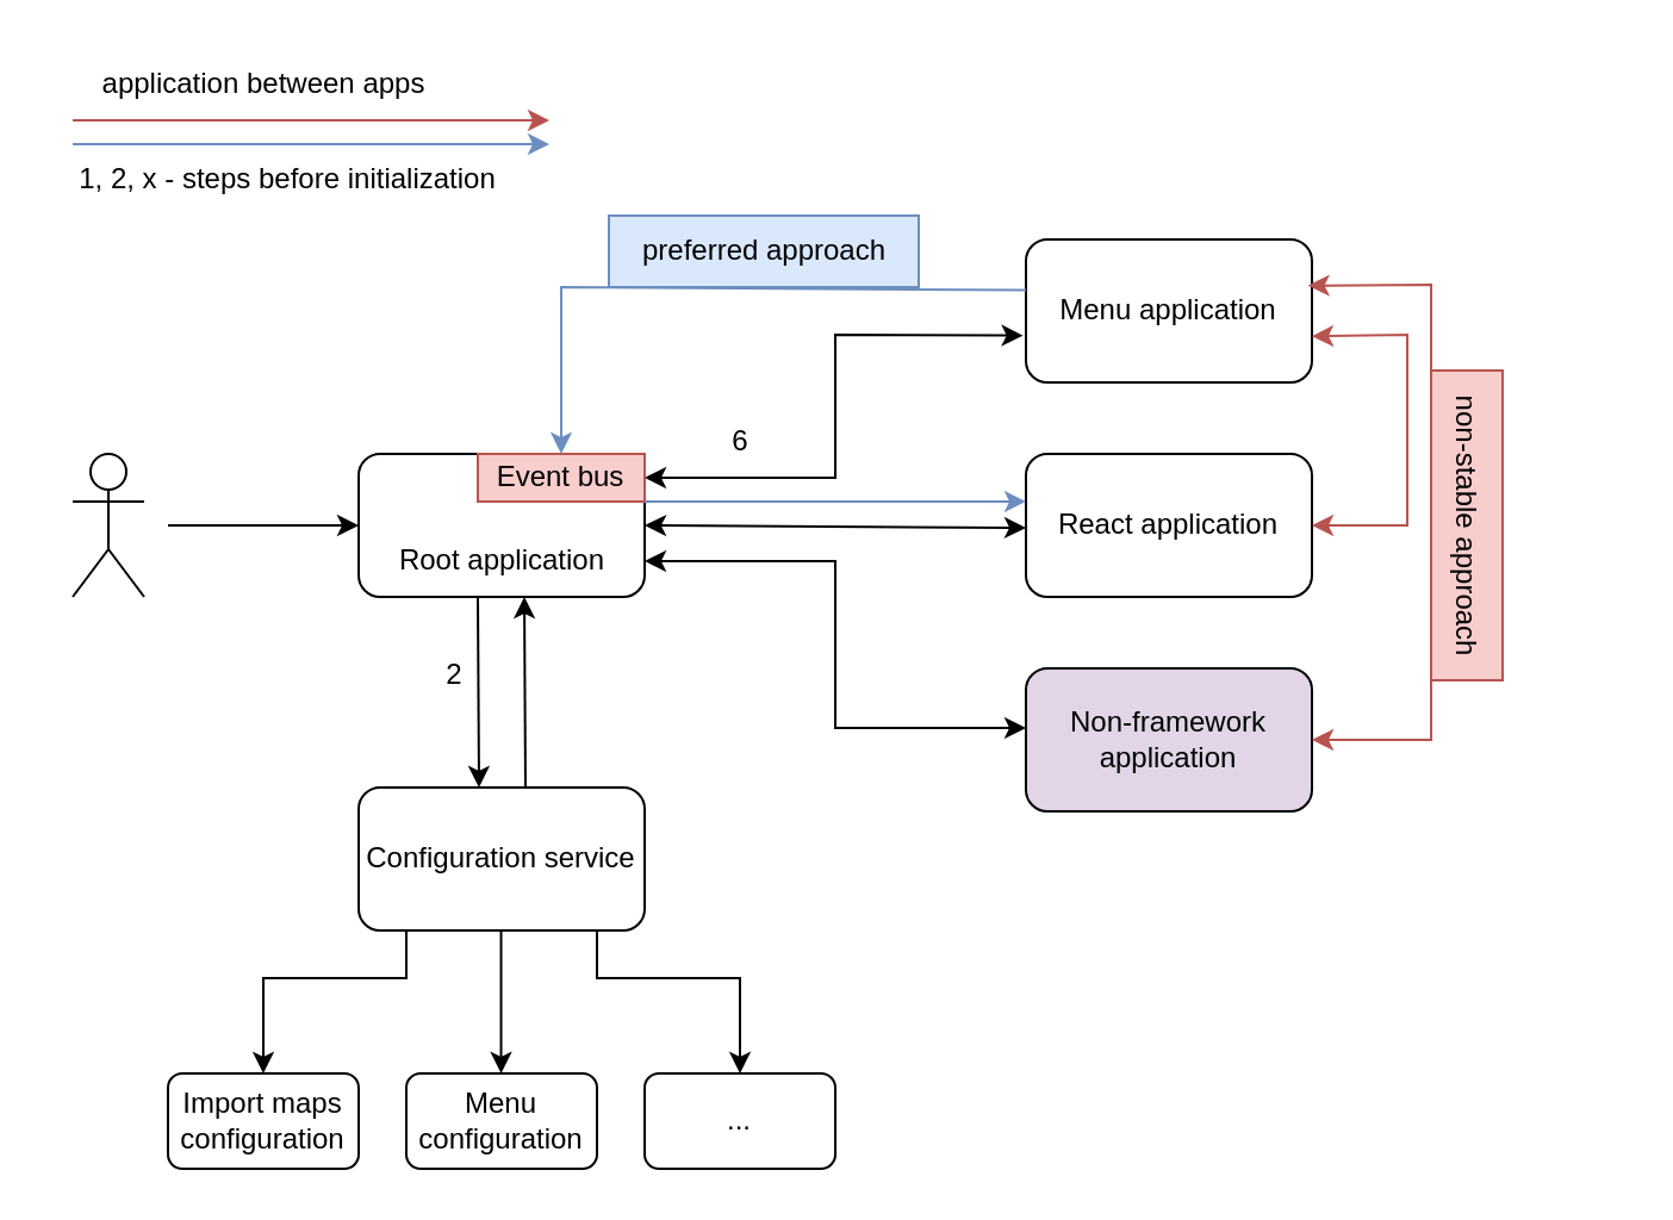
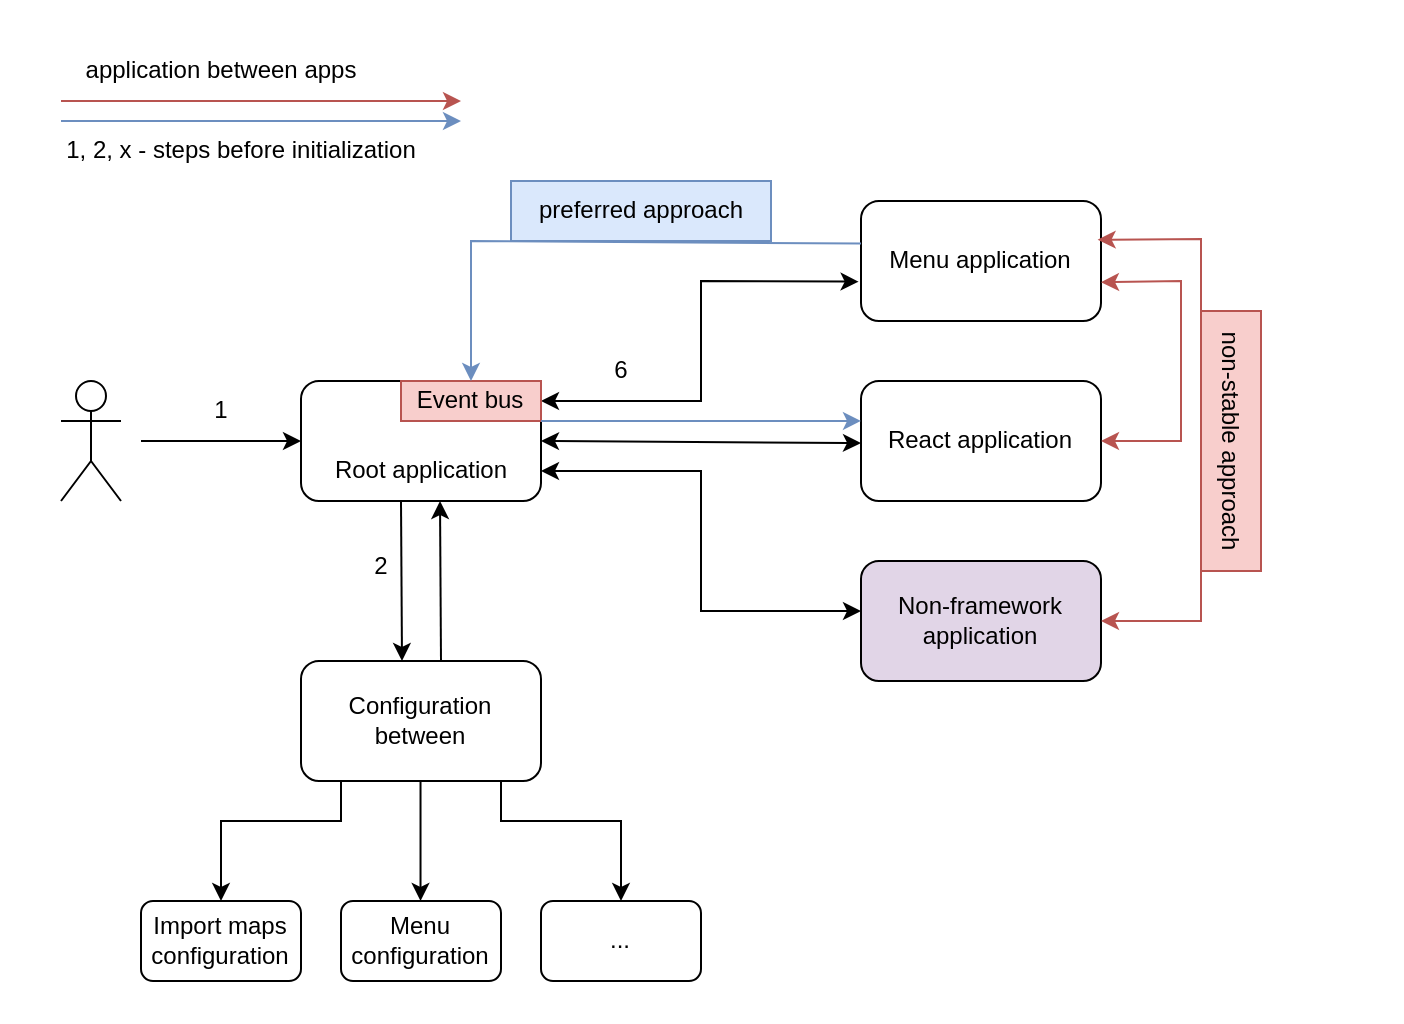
+ <mxCell id="8" value="1" style="text;html=1;align=center;verticalAlign=middle;resizable=0;points=[];autosize=1;strokeColor=none;fillColor=none;" parent="1" vertex="1"><mxGeometry x="95" y="190" width="30" height="30" as="geometry" /></mxCell>
- <mxCell id="6" value="Configuration service" style="rounded=1;whiteSpace=wrap;html=1;" parent="1" vertex="1"><mxGeometry x="150" y="330" width="120" height="60" as="geometry" /></mxCell>
+ <mxCell id="6" value="Configuration between" style="rounded=1;whiteSpace=wrap;html=1;" parent="1" vertex="1"><mxGeometry x="150" y="330" width="120" height="60" as="geometry" /></mxCell>
